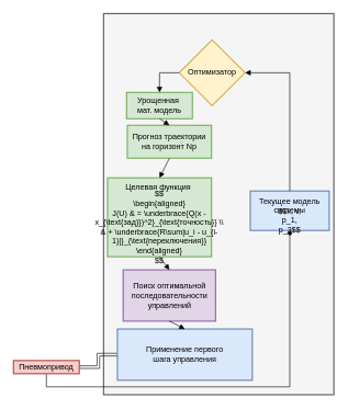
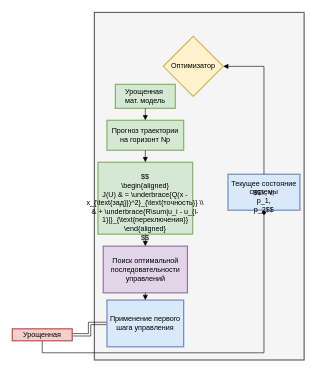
- <mxCell id="14" value="" style="startArrow=none;endArrow=block;exitX=0;exitY=0.5;entryX=0.5;entryY=0;rounded=0;edgeStyle=elbowEdgeStyle;elbow=vertical;exitDx=0;exitDy=0;" edge="1" parent="1" source="3" target="5"><mxGeometry relative="1" as="geometry"><Array as="points"><mxPoint x="260" y="110" /></Array></mxGeometry></mxCell>
- <mxCell id="6" value="Прогноз траектории&#10;на горизонт Np" style="whiteSpace=wrap;strokeWidth=2;fillColor=#d5e8d4;strokeColor=#82b366;" vertex="1" parent="1"><mxGeometry x="193" y="190" width="128" height="50" as="geometry" /></mxCell>
+ <mxCell id="6" value="Прогноз траектории&#10;на горизонт Np" style="whiteSpace=wrap;strokeWidth=2;fillColor=#d5e8d4;strokeColor=#82b366;" vertex="1" parent="1"><mxGeometry x="178" y="200" width="128" height="50" as="geometry" /></mxCell>
- <mxCell id="20" value="Целевая функция&amp;nbsp;" style="text;html=1;align=center;verticalAlign=middle;whiteSpace=wrap;rounded=0;" vertex="1" parent="1"><mxGeometry x="182" y="270" width="120" height="30" as="geometry" /></mxCell>
- <mxCell id="4" value="Текущее модель системы&#10;" style="whiteSpace=wrap;strokeWidth=2;fillColor=#dae8fc;strokeColor=#6c8ebf;" vertex="1" parent="1"><mxGeometry x="380" y="290" width="120" height="60" as="geometry" /></mxCell>
+ <mxCell id="4" value="Текущее состояние системы&#10;" style="whiteSpace=wrap;strokeWidth=2;fillColor=#dae8fc;strokeColor=#6c8ebf;" vertex="1" parent="1"><mxGeometry x="380" y="290" width="120" height="60" as="geometry" /></mxCell>
- <mxCell id="21" value="$$x, v, p_1, p_3$$" style="text;html=1;align=center;verticalAlign=middle;whiteSpace=wrap;rounded=0;" vertex="1" parent="1"><mxGeometry x="410" y="320" width="60" height="30" as="geometry" /></mxCell>
+ <mxCell id="21" value="$$x, v, p_1, p_2$$" style="text;html=1;align=center;verticalAlign=middle;whiteSpace=wrap;rounded=0;" vertex="1" parent="1"><mxGeometry x="410" y="320" width="60" height="30" as="geometry" /></mxCell>
- <mxCell id="8" value="Поиск оптимальной&#10;последовательности&#10;управлений" style="whiteSpace=wrap;strokeWidth=2;fillColor=#e1d5e7;strokeColor=#9673a6;" vertex="1" parent="1"><mxGeometry x="186.75" y="410" width="140.5" height="78" as="geometry" /></mxCell>
+ <mxCell id="8" value="Поиск оптимальной&#10;последовательности&#10;управлений" style="whiteSpace=wrap;strokeWidth=2;fillColor=#e1d5e7;strokeColor=#9673a6;" vertex="1" parent="1"><mxGeometry x="171.75" y="410" width="140.5" height="78" as="geometry" /></mxCell>
- <mxCell id="10" value="Применение первого&#10;шага управления" style="whiteSpace=wrap;strokeWidth=2;fillColor=#dae8fc;strokeColor=#6c8ebf;" vertex="1" parent="1"><mxGeometry x="178" y="500" width="205" height="78" as="geometry" /></mxCell>
+ <mxCell id="10" value="Применение первого&#10;шага управления" style="whiteSpace=wrap;strokeWidth=2;fillColor=#dae8fc;strokeColor=#6c8ebf;" vertex="1" parent="1"><mxGeometry x="178" y="500" width="128" height="78" as="geometry" /></mxCell>
- <mxCell id="12" value="Пневмопривод" style="whiteSpace=wrap;strokeWidth=2;fillColor=#f8cecc;strokeColor=#b85450;" vertex="1" parent="1"><mxGeometry x="20" y="548" width="100" height="20" as="geometry" /></mxCell>
+ <mxCell id="12" value="Урощенная" style="whiteSpace=wrap;strokeWidth=2;fillColor=#f8cecc;strokeColor=#b85450;" vertex="1" parent="1"><mxGeometry x="20" y="548" width="100" height="20" as="geometry" /></mxCell>
